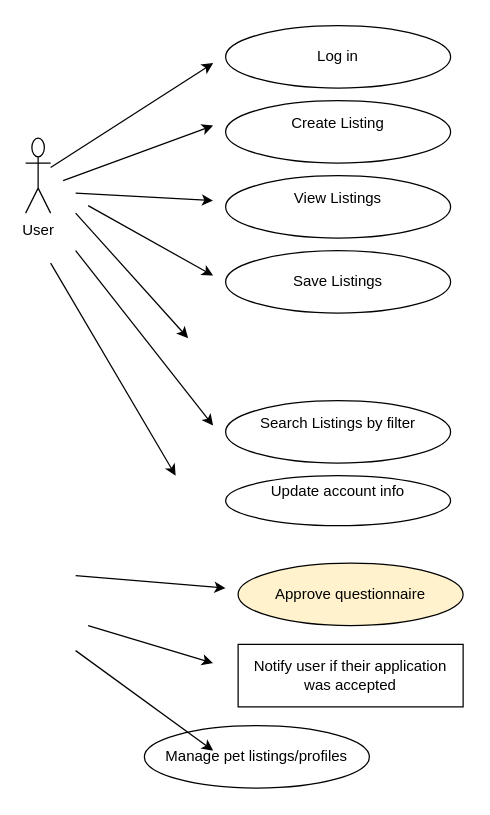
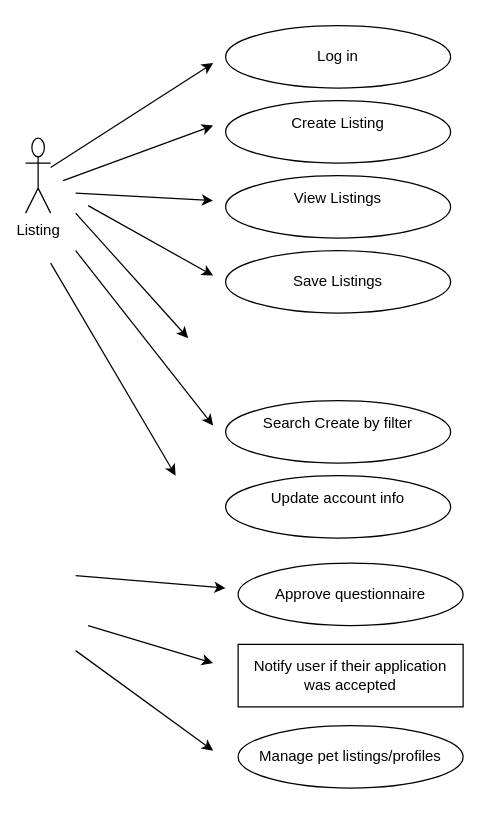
- <mxCell id="3" value="User&lt;div&gt;&lt;br&gt;&lt;/div&gt;" style="shape=umlActor;verticalLabelPosition=bottom;verticalAlign=top;html=1;outlineConnect=0;" vertex="1" parent="1"><mxGeometry x="20" y="110" width="20" height="60" as="geometry" /></mxCell>
+ <mxCell id="3" value="Listing&lt;div&gt;&lt;br&gt;&lt;/div&gt;" style="shape=umlActor;verticalLabelPosition=bottom;verticalAlign=top;html=1;outlineConnect=0;" vertex="1" parent="1"><mxGeometry x="20" y="110" width="20" height="60" as="geometry" /></mxCell>
- <mxCell id="8" value="Search Listings by filter&lt;div&gt;&lt;br&gt;&lt;/div&gt;" style="ellipse;whiteSpace=wrap;html=1;" vertex="1" parent="1"><mxGeometry x="180" y="320" width="180" height="50" as="geometry" /></mxCell>
+ <mxCell id="8" value="Search Create by filter&lt;div&gt;&lt;br&gt;&lt;/div&gt;" style="ellipse;whiteSpace=wrap;html=1;" vertex="1" parent="1"><mxGeometry x="180" y="320" width="180" height="50" as="geometry" /></mxCell>
- <mxCell id="9" value="Update account info&lt;div&gt;&lt;br&gt;&lt;/div&gt;" style="ellipse;whiteSpace=wrap;html=1;" vertex="1" parent="1"><mxGeometry x="180" y="380" width="180" height="40" as="geometry" /></mxCell>
+ <mxCell id="9" value="Update account info&lt;div&gt;&lt;br&gt;&lt;/div&gt;" style="ellipse;whiteSpace=wrap;html=1;" vertex="1" parent="1"><mxGeometry x="180" y="380" width="180" height="50" as="geometry" /></mxCell>
- <mxCell id="16" value="Approve questionnaire" style="ellipse;whiteSpace=wrap;html=1;fillColor=#fff2cc;" vertex="1" parent="1"><mxGeometry x="190" y="450" width="180" height="50" as="geometry" /></mxCell>
+ <mxCell id="16" value="Approve questionnaire" style="ellipse;whiteSpace=wrap;html=1;" vertex="1" parent="1"><mxGeometry x="190" y="450" width="180" height="50" as="geometry" /></mxCell>
- <mxCell id="18" value="Manage pet listings/profiles" style="ellipse;whiteSpace=wrap;html=1;" vertex="1" parent="1"><mxGeometry x="115" y="580" width="180" height="50" as="geometry" /></mxCell>
+ <mxCell id="18" value="Manage pet listings/profiles" style="ellipse;whiteSpace=wrap;html=1;" vertex="1" parent="1"><mxGeometry x="190" y="580" width="180" height="50" as="geometry" /></mxCell>
